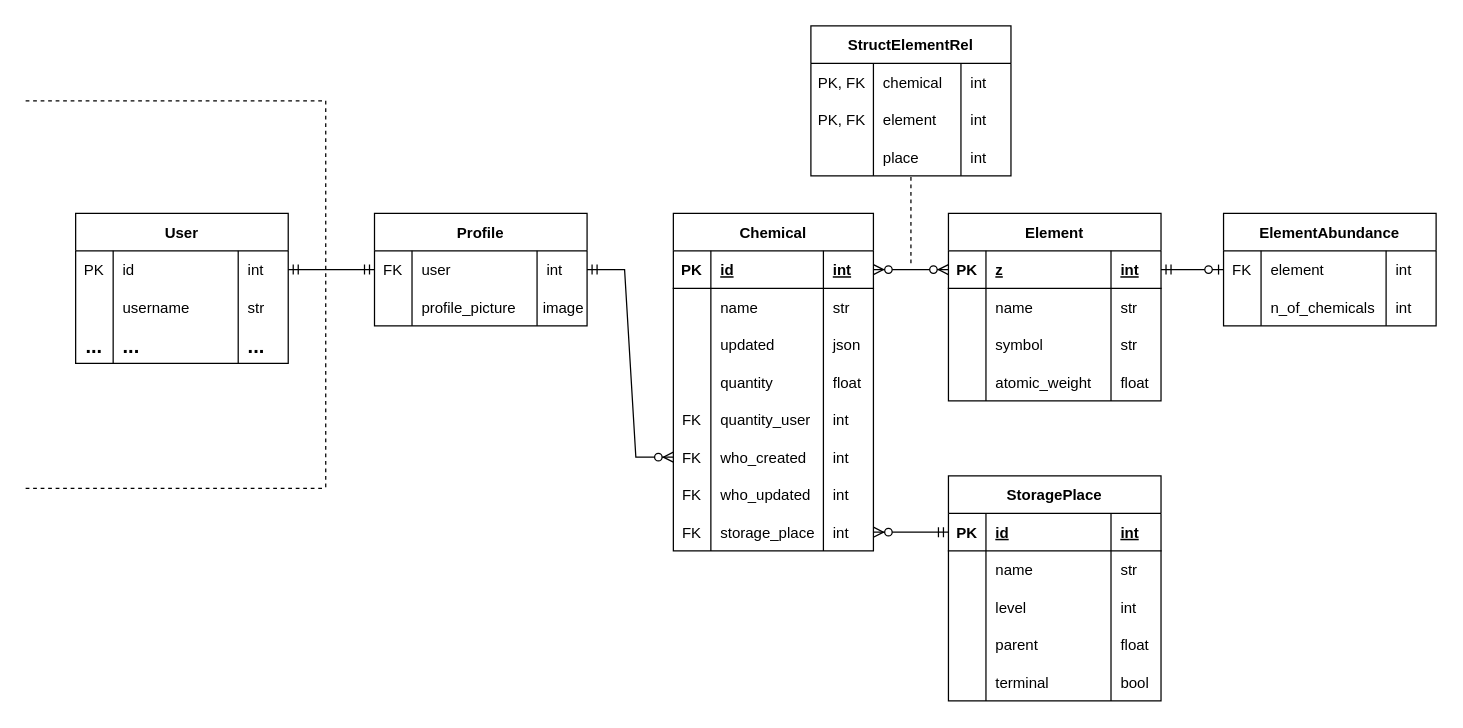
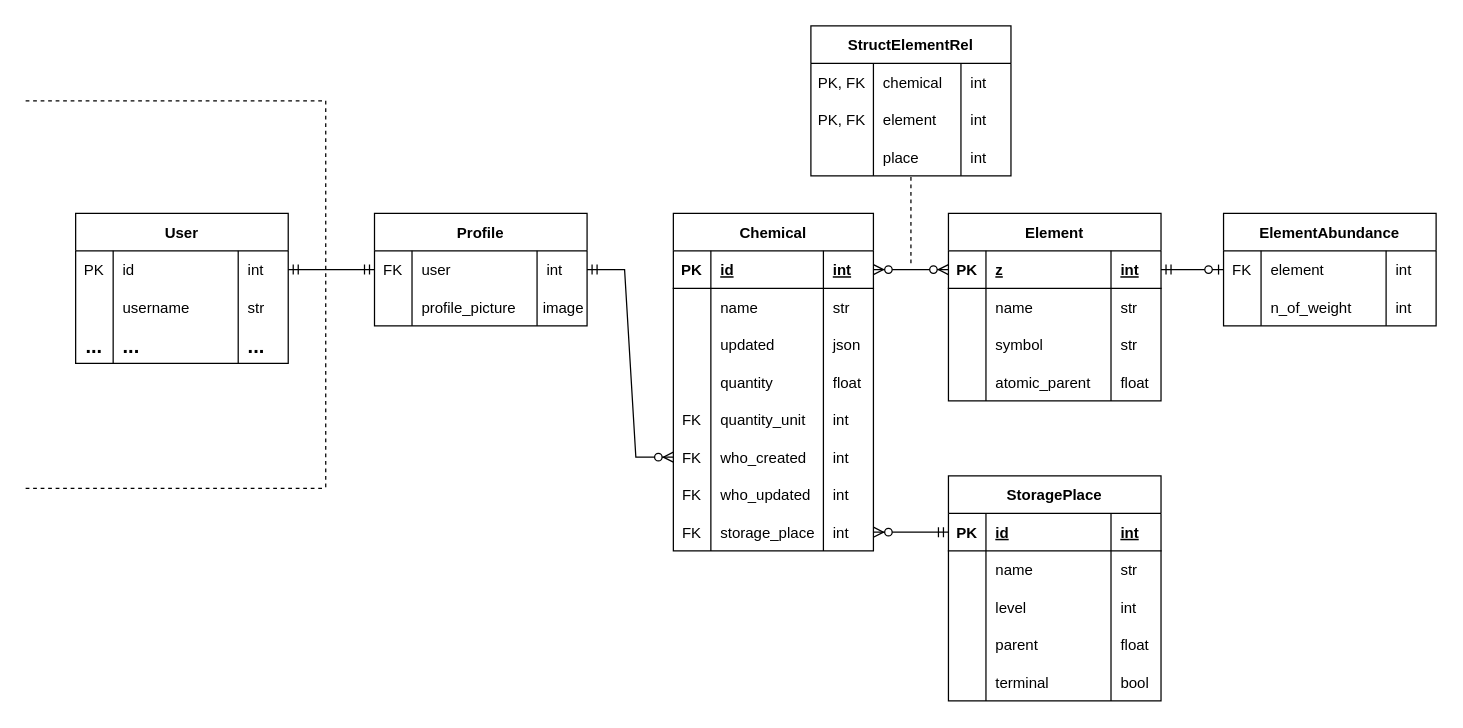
- <mxCell id="74" value="n_of_chemicals" style="shape=partialRectangle;connectable=0;fillColor=none;top=0;left=0;bottom=0;right=0;align=left;spacingLeft=6;overflow=hidden;labelBackgroundColor=none;fontColor=#000000;" vertex="1" parent="72"><mxGeometry x="30" width="100" height="30" as="geometry"><mxRectangle width="100" height="30" as="alternateBounds" /></mxGeometry></mxCell>
+ <mxCell id="74" value="n_of_weight" style="shape=partialRectangle;connectable=0;fillColor=none;top=0;left=0;bottom=0;right=0;align=left;spacingLeft=6;overflow=hidden;labelBackgroundColor=none;fontColor=#000000;" vertex="1" parent="72"><mxGeometry x="30" width="100" height="30" as="geometry"><mxRectangle width="100" height="30" as="alternateBounds" /></mxGeometry></mxCell>
- <mxCell id="50" value="atomic_weight" style="shape=partialRectangle;connectable=0;fillColor=none;top=0;left=0;bottom=0;right=0;align=left;spacingLeft=6;overflow=hidden;" vertex="1" parent="48"><mxGeometry x="30" width="100" height="30" as="geometry"><mxRectangle width="100" height="30" as="alternateBounds" /></mxGeometry></mxCell>
+ <mxCell id="50" value="atomic_parent" style="shape=partialRectangle;connectable=0;fillColor=none;top=0;left=0;bottom=0;right=0;align=left;spacingLeft=6;overflow=hidden;" vertex="1" parent="48"><mxGeometry x="30" width="100" height="30" as="geometry"><mxRectangle width="100" height="30" as="alternateBounds" /></mxGeometry></mxCell>
- <mxCell id="21" value="quantity_user" style="shape=partialRectangle;connectable=0;fillColor=none;top=0;left=0;bottom=0;right=0;align=left;spacingLeft=6;overflow=hidden;" vertex="1" parent="19"><mxGeometry x="30" width="90" height="30" as="geometry"><mxRectangle width="90" height="30" as="alternateBounds" /></mxGeometry></mxCell>
+ <mxCell id="21" value="quantity_unit" style="shape=partialRectangle;connectable=0;fillColor=none;top=0;left=0;bottom=0;right=0;align=left;spacingLeft=6;overflow=hidden;" vertex="1" parent="19"><mxGeometry x="30" width="90" height="30" as="geometry"><mxRectangle width="90" height="30" as="alternateBounds" /></mxGeometry></mxCell>
